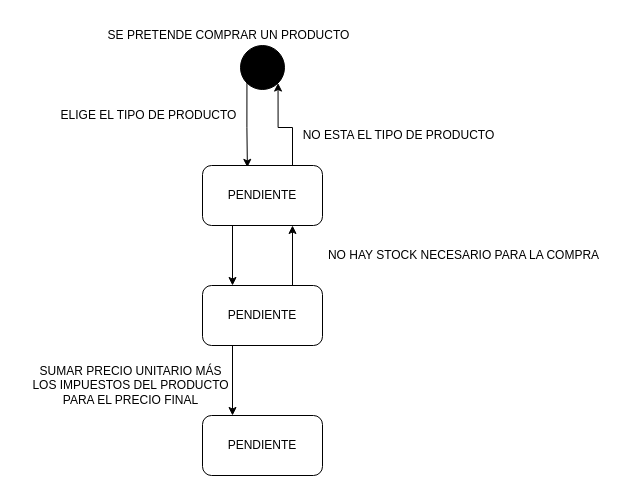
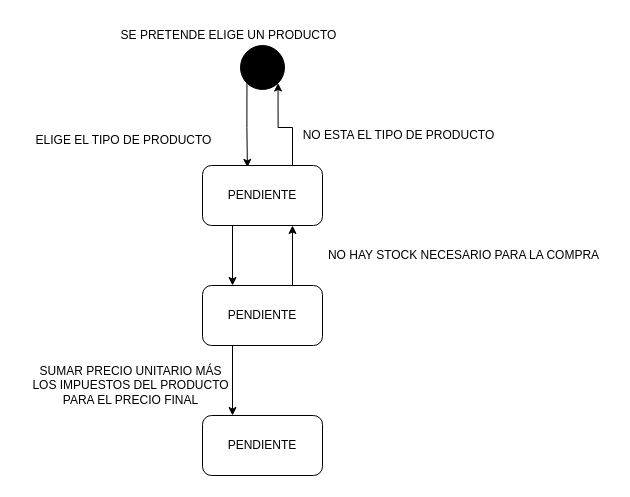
- <mxCell id="4" value="SE PRETENDE COMPRAR UN PRODUCTO" style="text;html=1;align=center;verticalAlign=middle;resizable=0;points=[];autosize=1;strokeColor=none;fillColor=none;" vertex="1" parent="1"><mxGeometry x="93" y="20" width="270" height="30" as="geometry" /></mxCell>
+ <mxCell id="4" value="SE PRETENDE ELIGE UN PRODUCTO" style="text;html=1;align=center;verticalAlign=middle;resizable=0;points=[];autosize=1;strokeColor=none;fillColor=none;" vertex="1" parent="1"><mxGeometry x="93" y="20" width="270" height="30" as="geometry" /></mxCell>
- <mxCell id="8" value="ELIGE EL TIPO DE PRODUCTO" style="text;html=1;align=center;verticalAlign=middle;resizable=0;points=[];autosize=1;strokeColor=none;fillColor=none;" vertex="1" parent="1"><mxGeometry x="48" y="100" width="200" height="30" as="geometry" /></mxCell>
+ <mxCell id="8" value="ELIGE EL TIPO DE PRODUCTO" style="text;html=1;align=center;verticalAlign=middle;resizable=0;points=[];autosize=1;strokeColor=none;fillColor=none;" vertex="1" parent="1"><mxGeometry x="23" y="125" width="200" height="30" as="geometry" /></mxCell>
